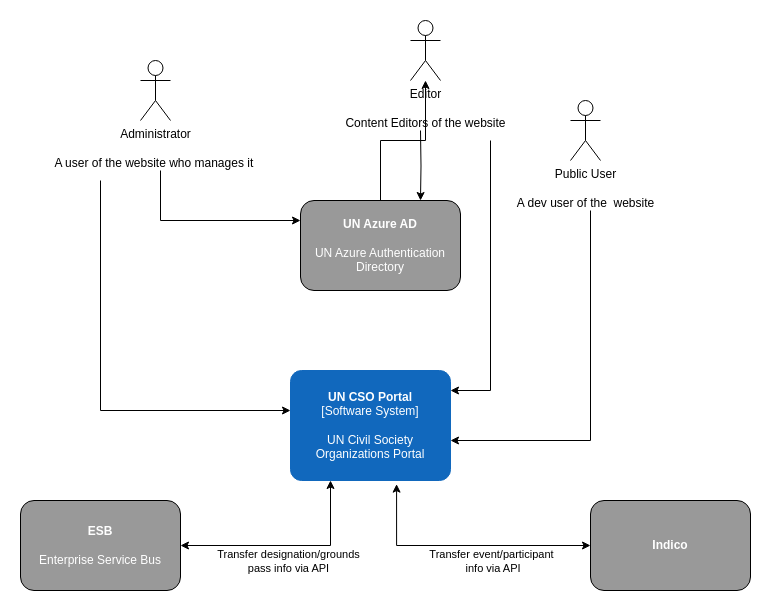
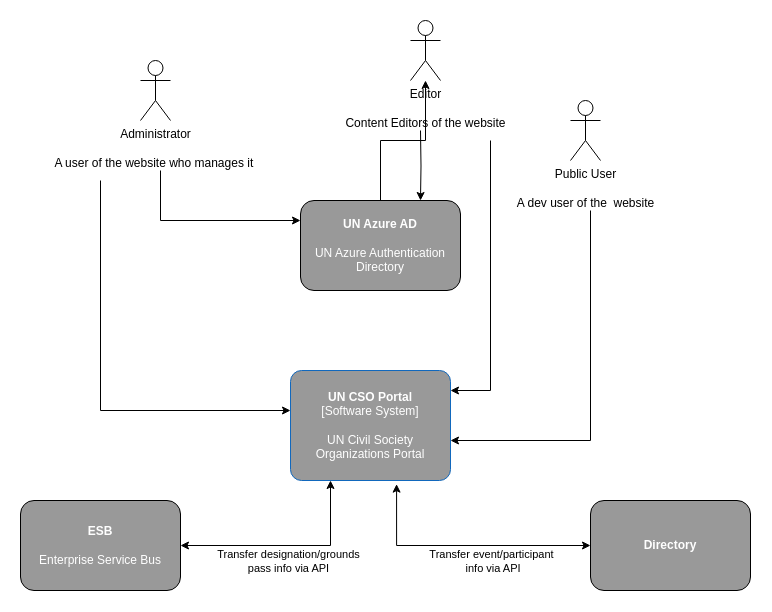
- <mxCell id="2" value="&lt;b&gt;UN CSO Portal&lt;/b&gt;&lt;div&gt;[Software System]&lt;/div&gt;&lt;br&gt;&lt;div&gt;UN Civil Society Organizations  Portal&lt;/div&gt;" style="rounded=1;whiteSpace=wrap;html=1;labelBackgroundColor=none;fillColor=#1168BD;fontColor=#ffffff;align=center;arcSize=10;strokeColor=#1168BD;metaEdit=1;metaData={&quot;c4Type&quot;:{&quot;editable&quot;:false}};points=[[0.25,0,0],[0.5,0,0],[0.75,0,0],[1,0.25,0],[1,0.5,0],[1,0.75,0],[0.75,1,0],[0.5,1,0],[0.25,1,0],[0,0.75,0],[0,0.5,0],[0,0.25,0]];" parent="1" vertex="1"><mxGeometry x="290" y="370" width="160" height="110.0" as="geometry" /></mxCell>
+ <mxCell id="2" value="&lt;b&gt;UN CSO Portal&lt;/b&gt;&lt;div&gt;[Software System]&lt;/div&gt;&lt;br&gt;&lt;div&gt;UN Civil Society Organizations  Portal&lt;/div&gt;" style="rounded=1;whiteSpace=wrap;html=1;labelBackgroundColor=none;fillColor=#999999;fontColor=#ffffff;align=center;arcSize=10;strokeColor=#1168BD;metaEdit=1;metaData={&quot;c4Type&quot;:{&quot;editable&quot;:false}};points=[[0.25,0,0],[0.5,0,0],[0.75,0,0],[1,0.25,0],[1,0.5,0],[1,0.75,0],[0.75,1,0],[0.5,1,0],[0.25,1,0],[0,0.75,0],[0,0.5,0],[0,0.25,0]];" parent="1" vertex="1"><mxGeometry x="290" y="370" width="160" height="110.0" as="geometry" /></mxCell>
- <mxCell id="18" value="&lt;font color=&quot;#ffffff&quot;&gt;&lt;b&gt;Indico&lt;/b&gt;&lt;/font&gt;" style="rounded=1;whiteSpace=wrap;html=1;strokeColor=#000000;fillColor=#999999;" parent="1" vertex="1"><mxGeometry x="590" y="500" width="160" height="90" as="geometry" /></mxCell>
+ <mxCell id="18" value="&lt;font color=&quot;#ffffff&quot;&gt;&lt;b&gt;Directory&lt;/b&gt;&lt;/font&gt;" style="rounded=1;whiteSpace=wrap;html=1;strokeColor=#000000;fillColor=#999999;" parent="1" vertex="1"><mxGeometry x="590" y="500" width="160" height="90" as="geometry" /></mxCell>
